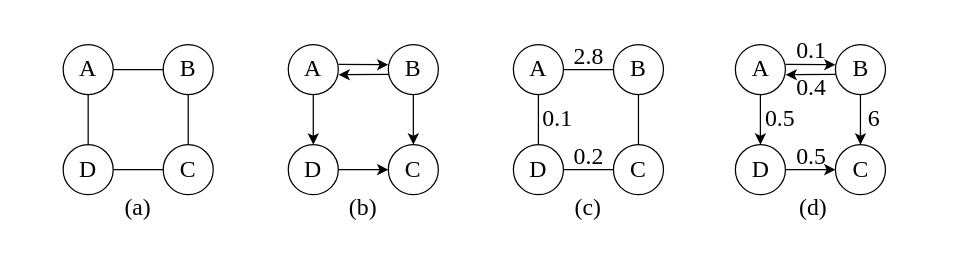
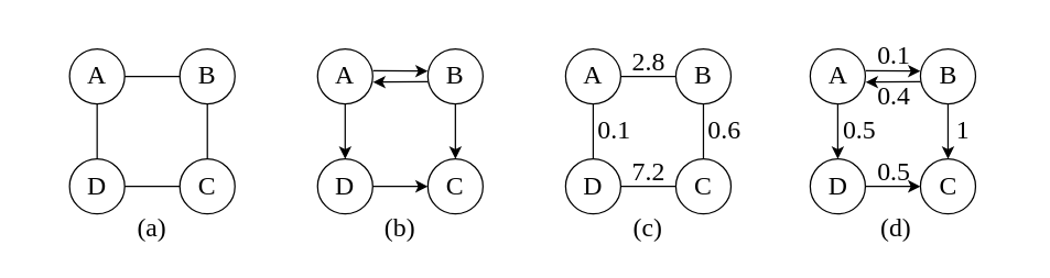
+ <mxCell id="35" value="0.6" style="text;html=1;align=center;verticalAlign=middle;resizable=0;points=[];autosize=1;strokeColor=none;fillColor=none;fontSize=19;fontFamily=Times New Roman;" parent="24" vertex="1"><mxGeometry x="90" y="50" width="50" height="40" as="geometry" /></mxCell>
- <mxCell id="49" value="6" style="text;html=1;align=center;verticalAlign=middle;resizable=0;points=[];autosize=1;strokeColor=none;fillColor=none;fontSize=19;fontFamily=Times New Roman;" parent="38" vertex="1"><mxGeometry x="95" y="55" width="30" height="40" as="geometry" /></mxCell>
+ <mxCell id="49" value="1" style="text;html=1;align=center;verticalAlign=middle;resizable=0;points=[];autosize=1;strokeColor=none;fillColor=none;fontSize=19;fontFamily=Times New Roman;" parent="38" vertex="1"><mxGeometry x="95" y="55" width="30" height="40" as="geometry" /></mxCell>
- <mxCell id="34" value="0.2" style="text;html=1;align=center;verticalAlign=middle;resizable=0;points=[];autosize=1;strokeColor=none;fillColor=none;fontSize=19;fontFamily=Times New Roman;" parent="24" vertex="1"><mxGeometry x="35" y="80" width="50" height="40" as="geometry" /></mxCell>
+ <mxCell id="34" value="7.2" style="text;html=1;align=center;verticalAlign=middle;resizable=0;points=[];autosize=1;strokeColor=none;fillColor=none;fontSize=19;fontFamily=Times New Roman;" parent="24" vertex="1"><mxGeometry x="35" y="80" width="50" height="40" as="geometry" /></mxCell>
